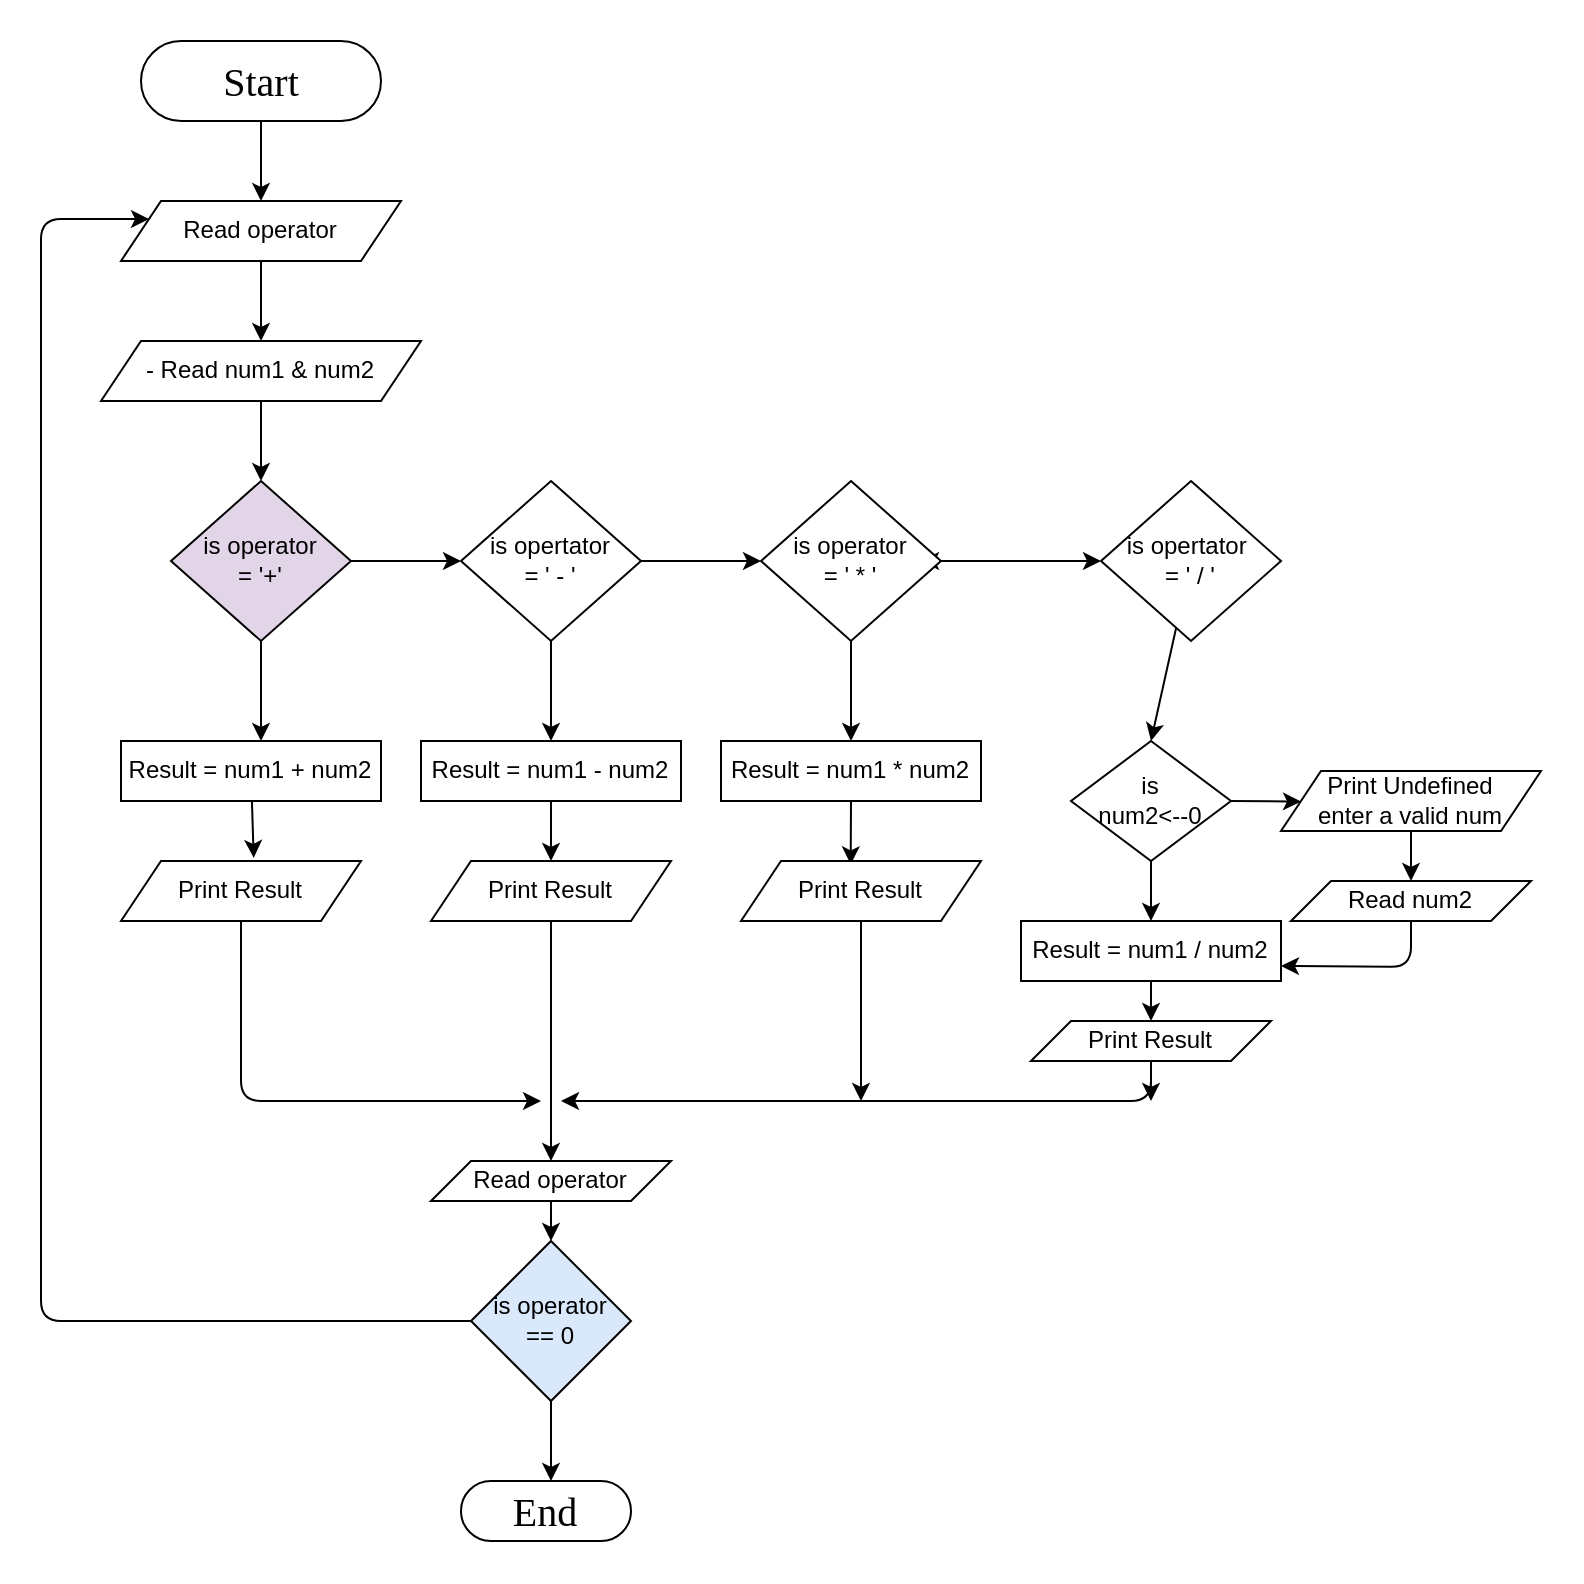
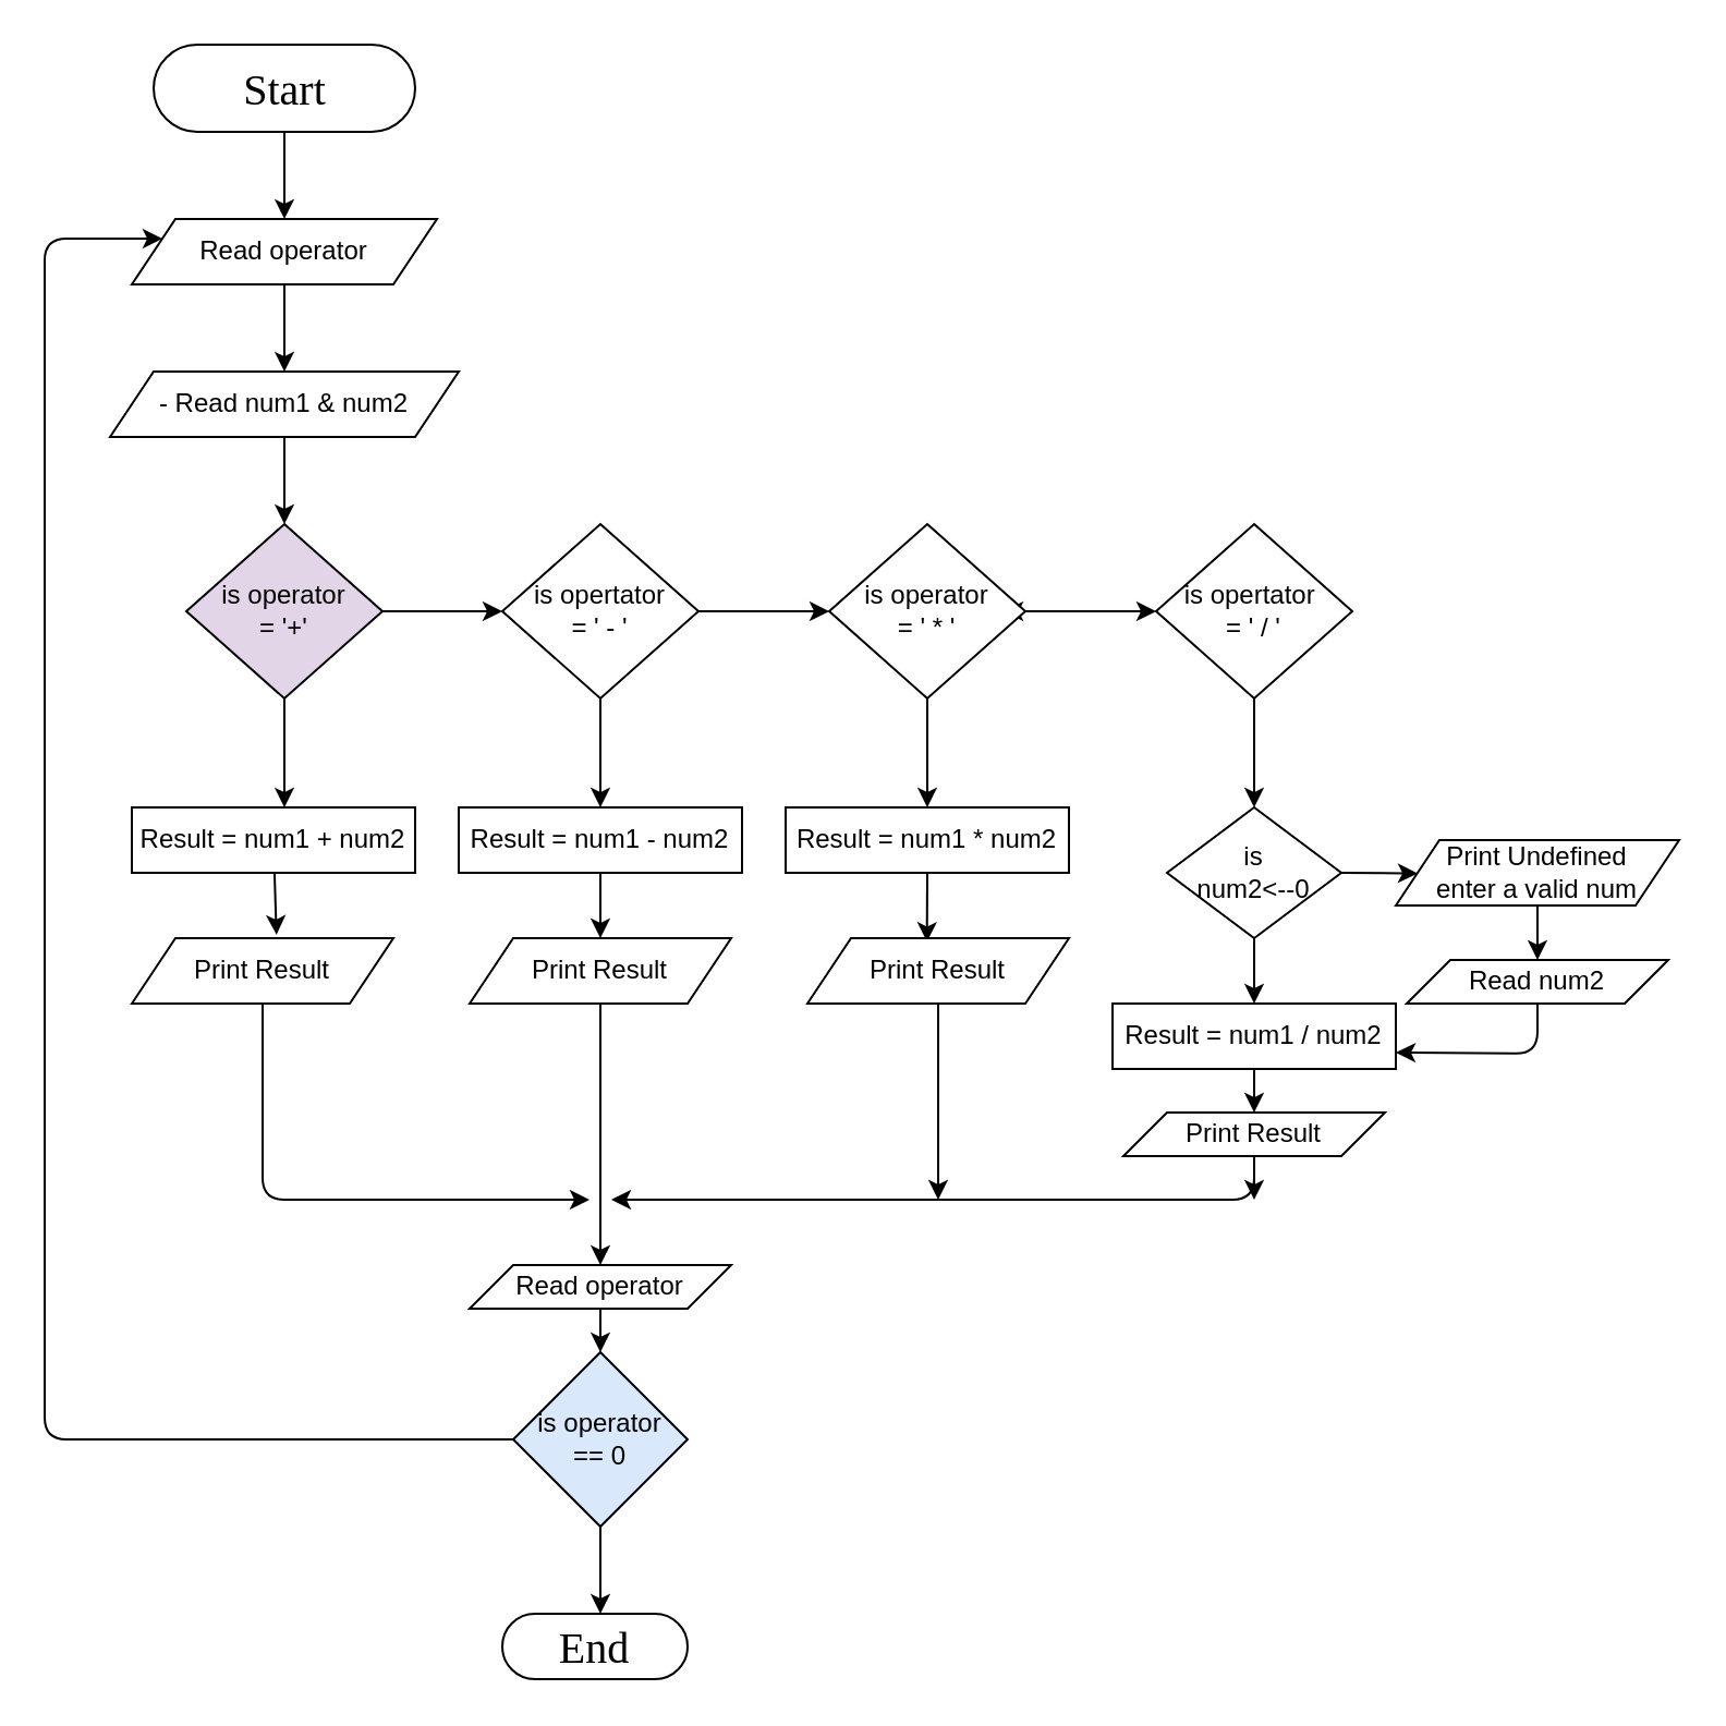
- <mxCell id="20" value="is opertator&amp;nbsp;&lt;br&gt;= ' / '" style="rhombus;whiteSpace=wrap;html=1;" vertex="1" parent="1"><mxGeometry x="550" y="240" width="90" height="80" as="geometry" /></mxCell>
+ <mxCell id="20" value="is opertator&amp;nbsp;&lt;br&gt;= ' / '" style="rhombus;whiteSpace=wrap;html=1;" vertex="1" parent="1"><mxGeometry x="530" y="240" width="90" height="80" as="geometry" /></mxCell>
